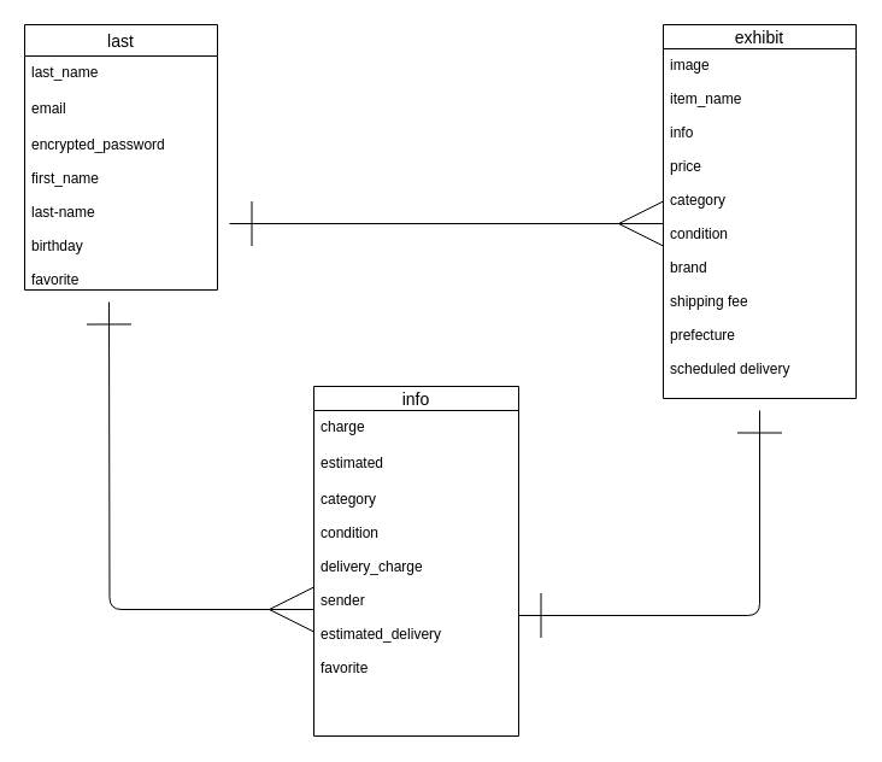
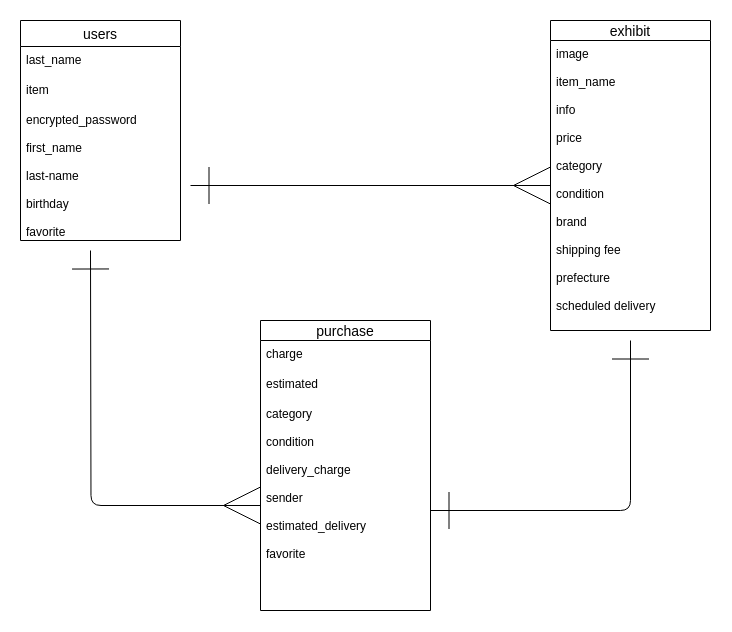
- <mxCell id="2" value="last" style="swimlane;fontStyle=0;childLayout=stackLayout;horizontal=1;startSize=26;horizontalStack=0;resizeParent=1;resizeParentMax=0;resizeLast=0;collapsible=1;marginBottom=0;align=center;fontSize=14;" vertex="1" parent="1"><mxGeometry x="20" y="20" width="160" height="220" as="geometry" /></mxCell>
+ <mxCell id="2" value="users" style="swimlane;fontStyle=0;childLayout=stackLayout;horizontal=1;startSize=26;horizontalStack=0;resizeParent=1;resizeParentMax=0;resizeLast=0;collapsible=1;marginBottom=0;align=center;fontSize=14;" vertex="1" parent="1"><mxGeometry x="20" y="20" width="160" height="220" as="geometry" /></mxCell>
- <mxCell id="4" value="email" style="text;strokeColor=none;fillColor=none;spacingLeft=4;spacingRight=4;overflow=hidden;rotatable=0;points=[[0,0.5],[1,0.5]];portConstraint=eastwest;fontSize=12;" vertex="1" parent="2"><mxGeometry y="56" width="160" height="30" as="geometry" /></mxCell>
+ <mxCell id="4" value="item" style="text;strokeColor=none;fillColor=none;spacingLeft=4;spacingRight=4;overflow=hidden;rotatable=0;points=[[0,0.5],[1,0.5]];portConstraint=eastwest;fontSize=12;" vertex="1" parent="2"><mxGeometry y="56" width="160" height="30" as="geometry" /></mxCell>
- <mxCell id="8" value="info" style="swimlane;fontStyle=0;childLayout=stackLayout;horizontal=1;startSize=20;horizontalStack=0;resizeParent=1;resizeParentMax=0;resizeLast=0;collapsible=1;marginBottom=0;align=center;fontSize=14;" vertex="1" parent="1"><mxGeometry x="260" y="320" width="170" height="290" as="geometry" /></mxCell>
+ <mxCell id="8" value="purchase" style="swimlane;fontStyle=0;childLayout=stackLayout;horizontal=1;startSize=20;horizontalStack=0;resizeParent=1;resizeParentMax=0;resizeLast=0;collapsible=1;marginBottom=0;align=center;fontSize=14;" vertex="1" parent="1"><mxGeometry x="260" y="320" width="170" height="290" as="geometry" /></mxCell>
